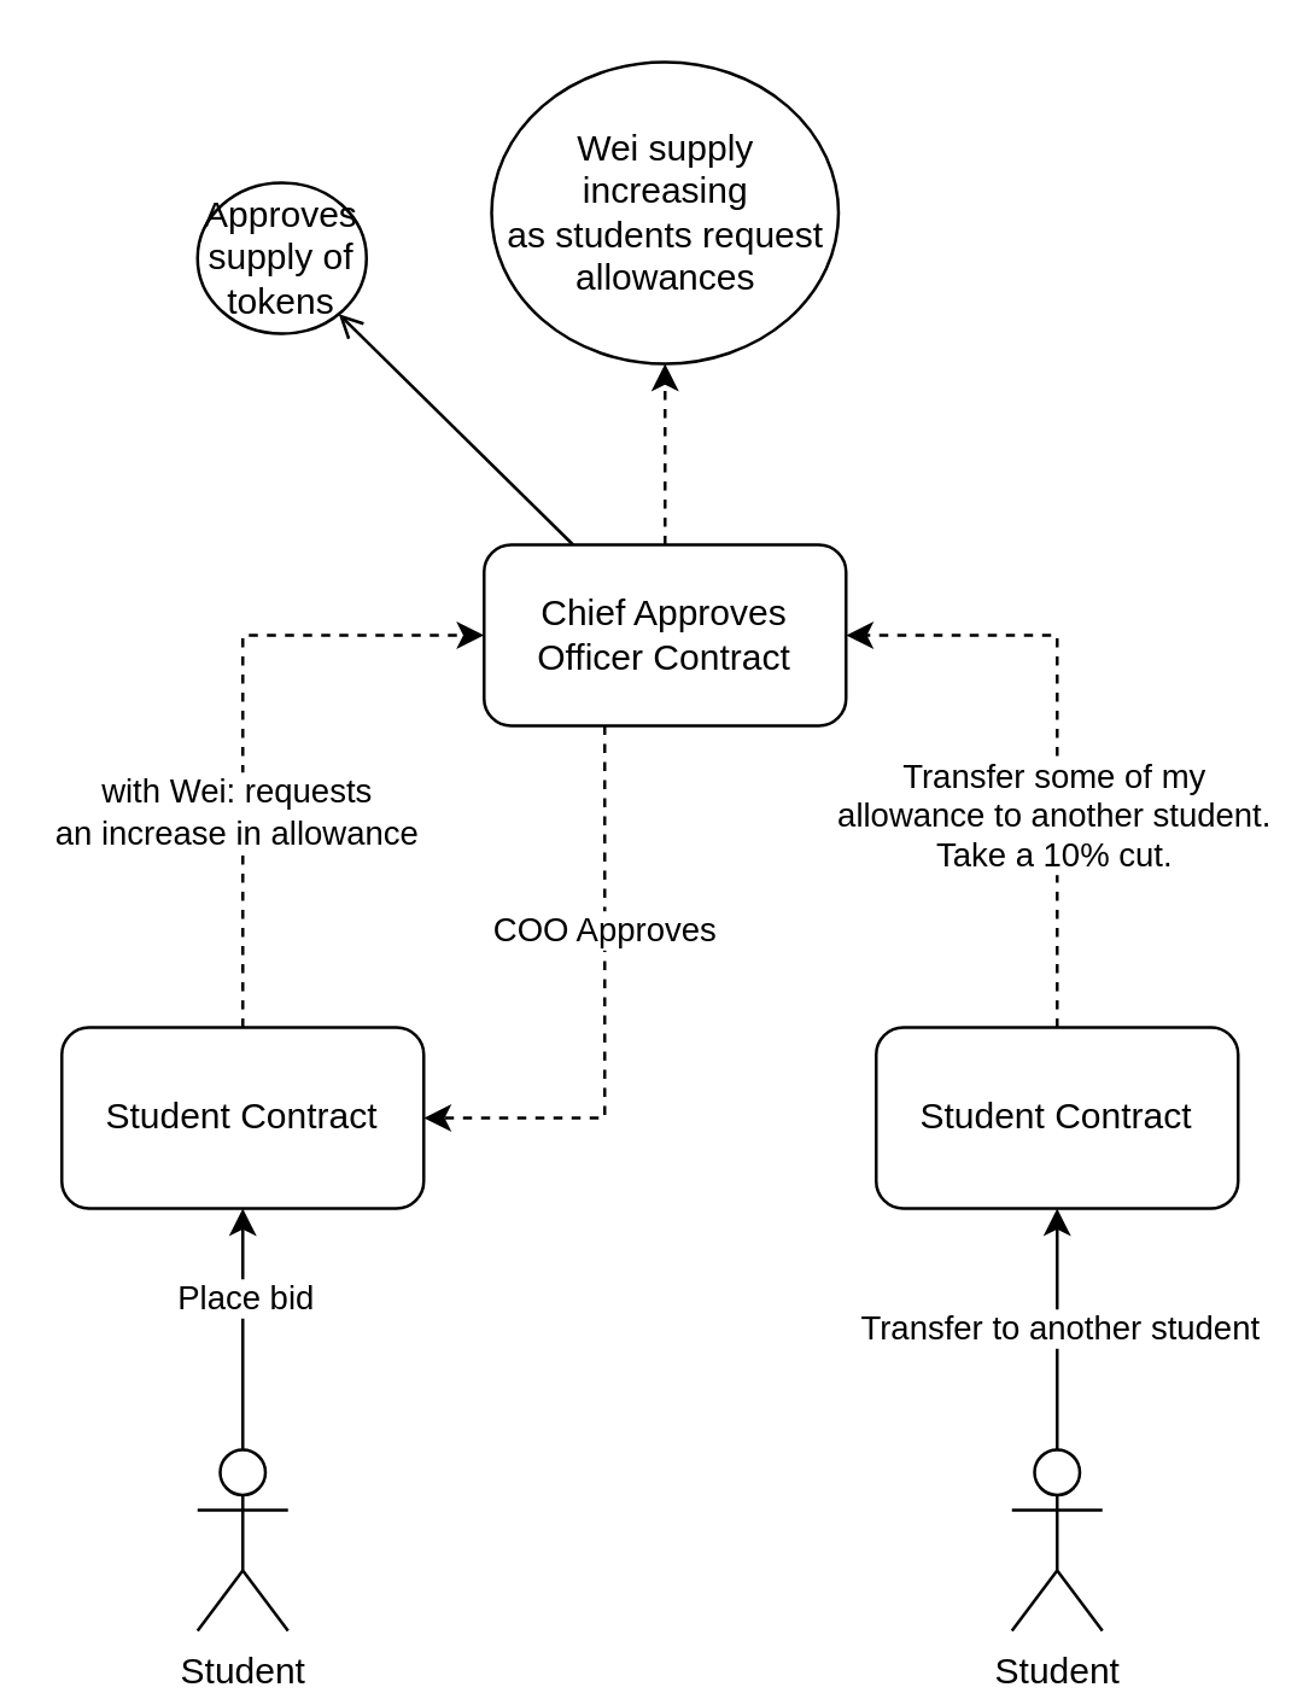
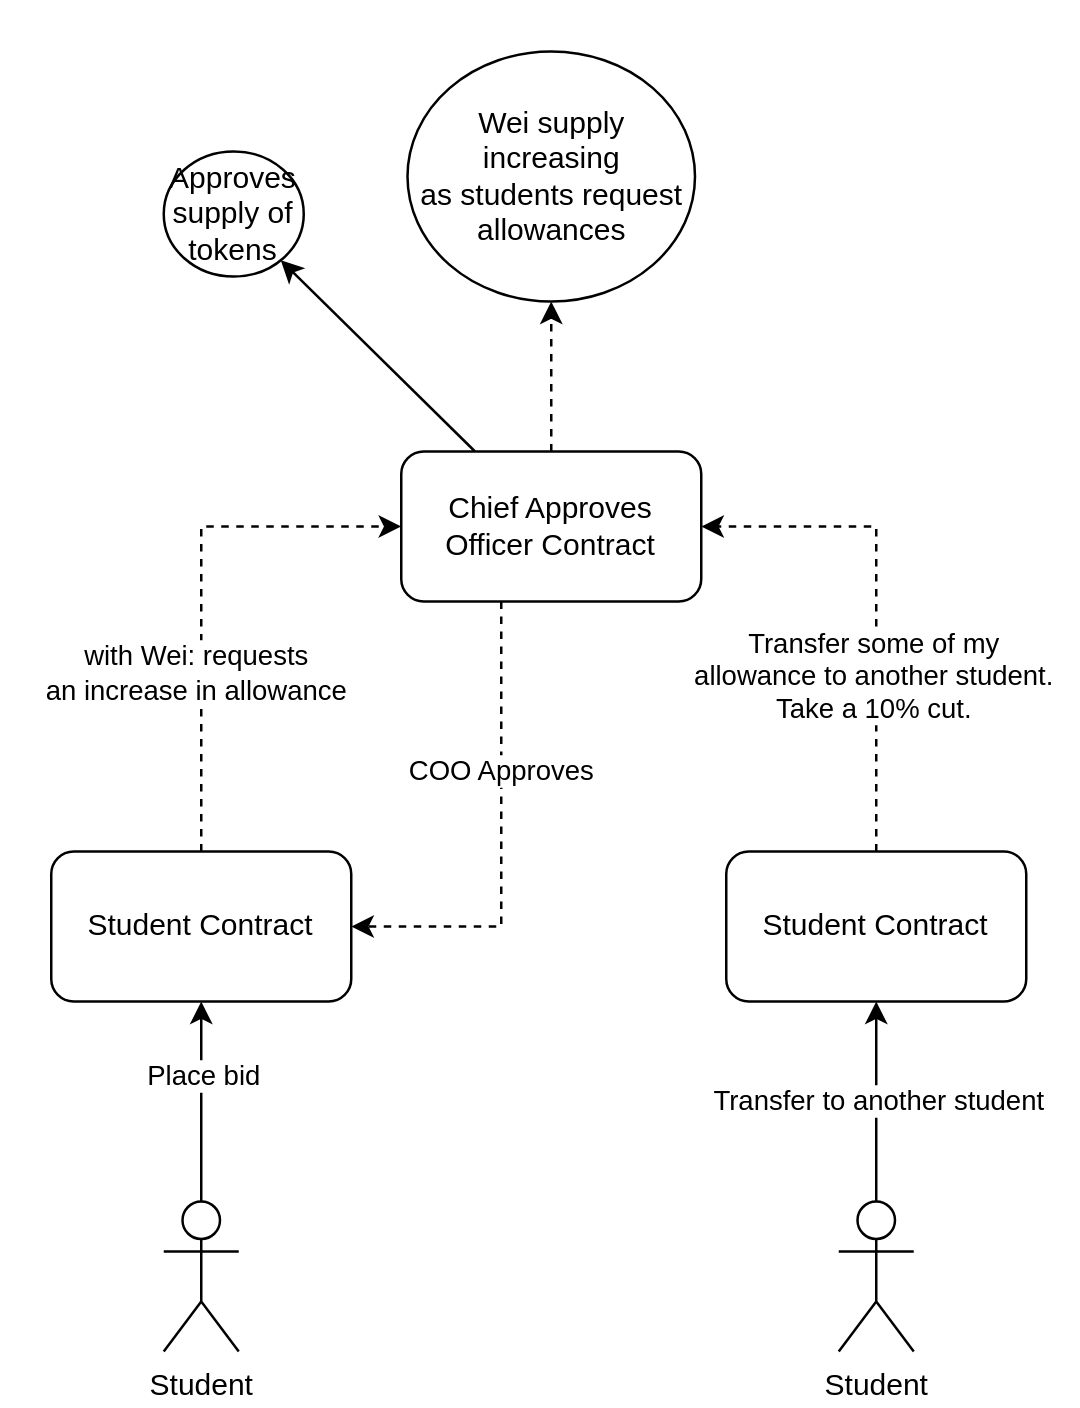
- <mxCell id="4" style="rounded=0;orthogonalLoop=1;jettySize=auto;html=1;endArrow=open;" edge="1" parent="1" source="6" target="7"><mxGeometry relative="1" as="geometry" /></mxCell>
+ <mxCell id="4" style="rounded=0;orthogonalLoop=1;jettySize=auto;html=1;" edge="1" parent="1" source="6" target="7"><mxGeometry relative="1" as="geometry" /></mxCell>
